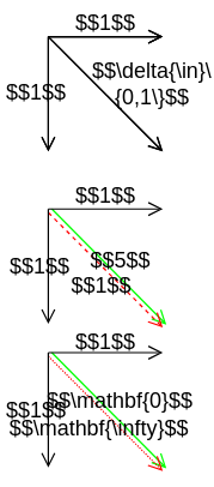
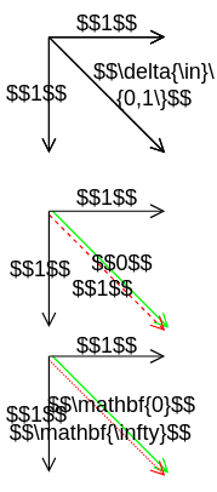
- <mxCell id="20" value="$$5$$" style="text;html=1;strokeColor=none;fillColor=none;align=center;verticalAlign=middle;whiteSpace=wrap;rounded=0;fontSize=30;strokeWidth=1;" vertex="1" parent="14"><mxGeometry x="118" y="326" width="60" height="20" as="geometry" /></mxCell>
+ <mxCell id="20" value="$$0$$" style="text;html=1;strokeColor=none;fillColor=none;align=center;verticalAlign=middle;whiteSpace=wrap;rounded=0;fontSize=30;strokeWidth=1;" vertex="1" parent="14"><mxGeometry x="118" y="326" width="60" height="20" as="geometry" /></mxCell>
